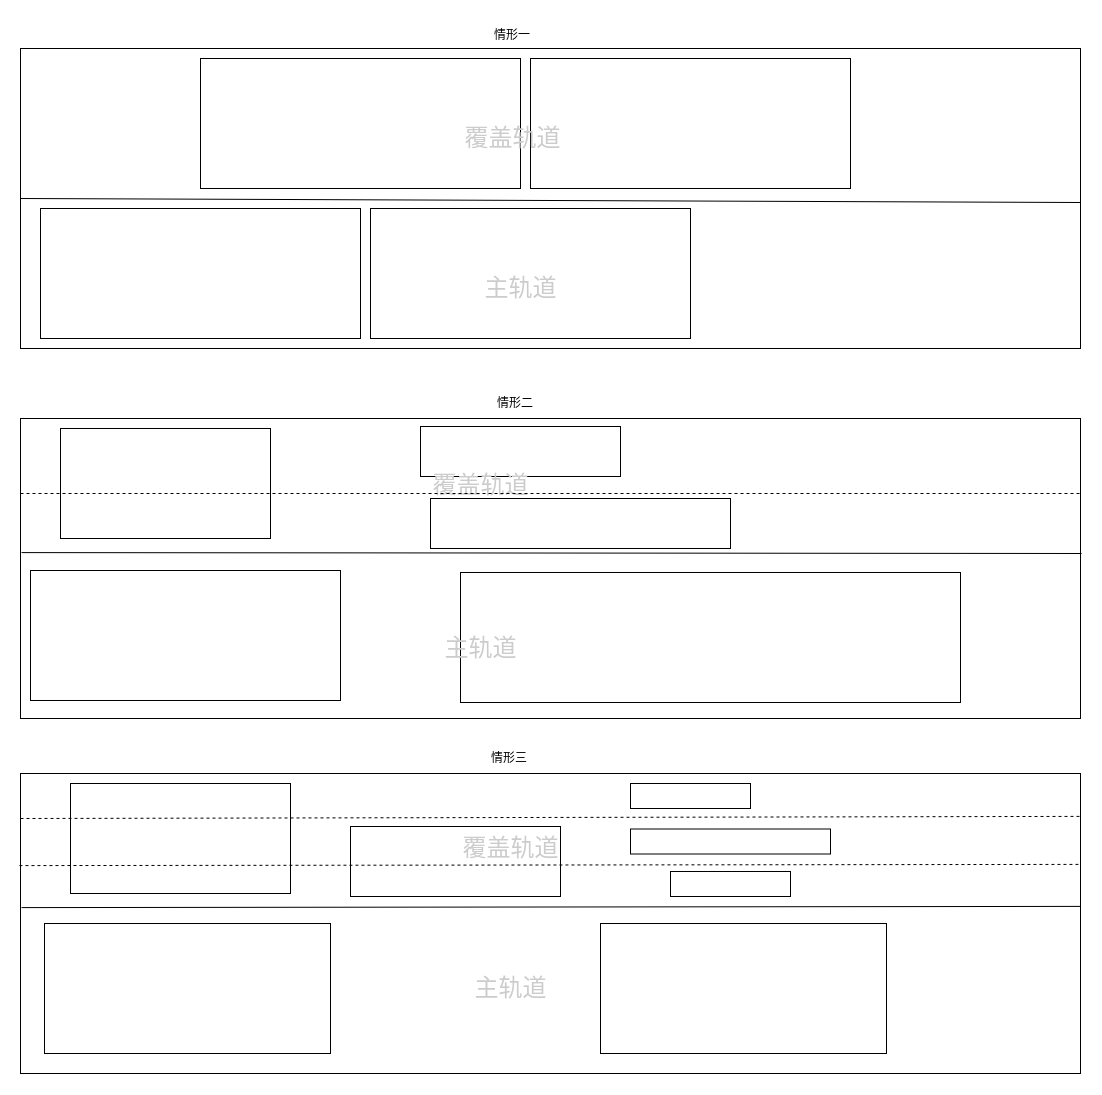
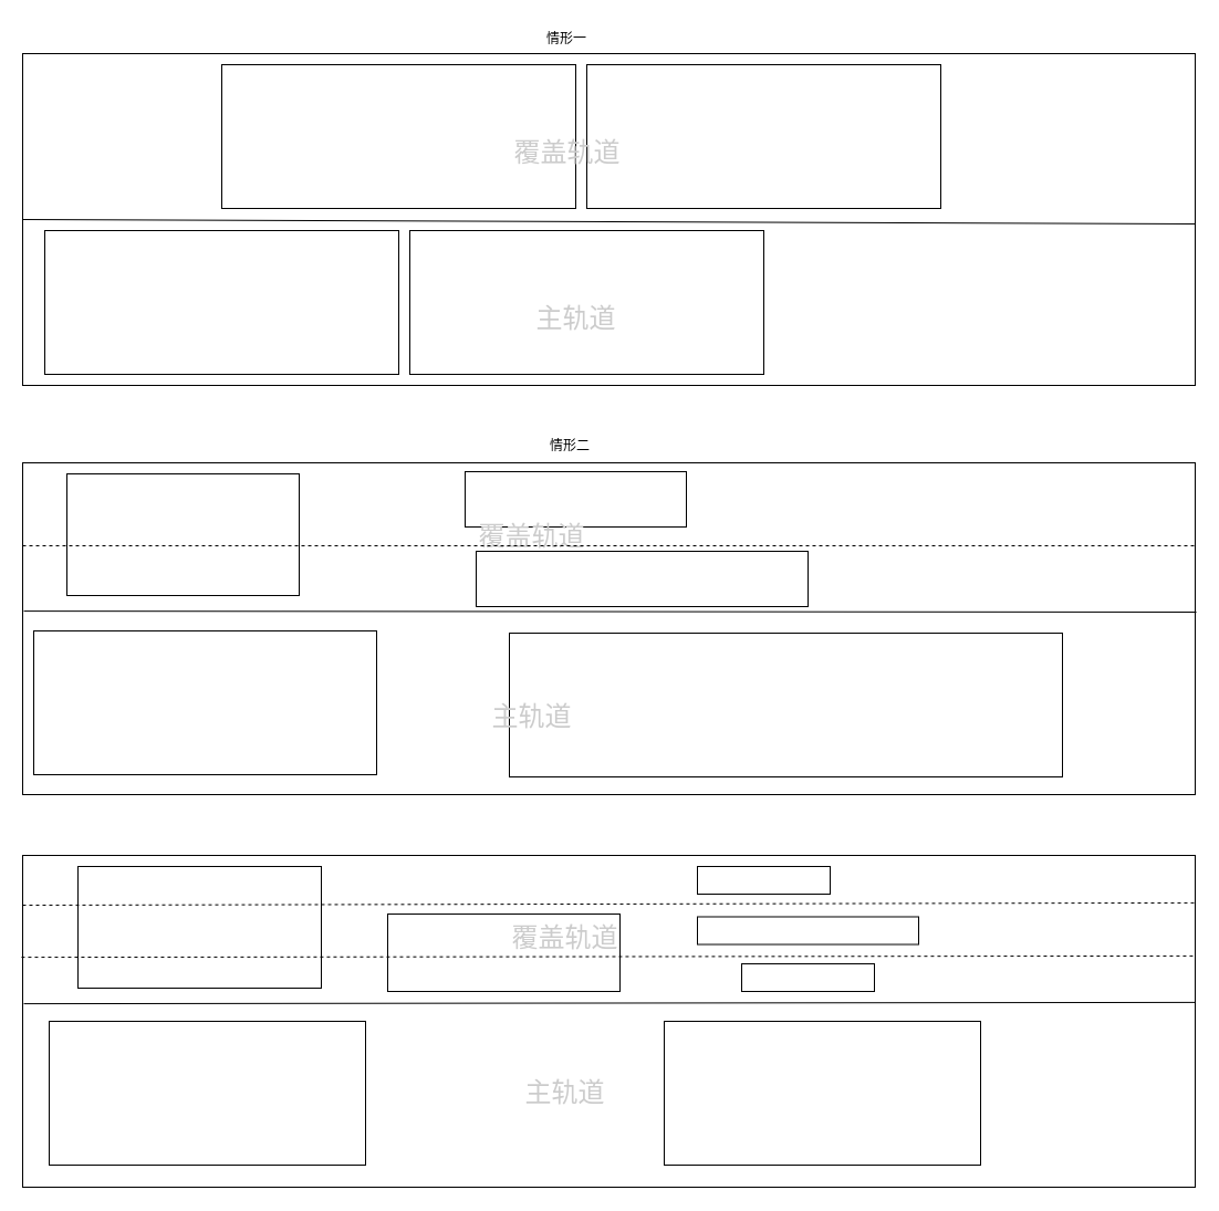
- <mxCell id="3" value="情形三" style="text;html=1;strokeColor=none;fillColor=none;align=center;verticalAlign=middle;whiteSpace=wrap;rounded=0;" vertex="1" parent="1"><mxGeometry x="479" y="743" width="60" height="30" as="geometry" /></mxCell>
